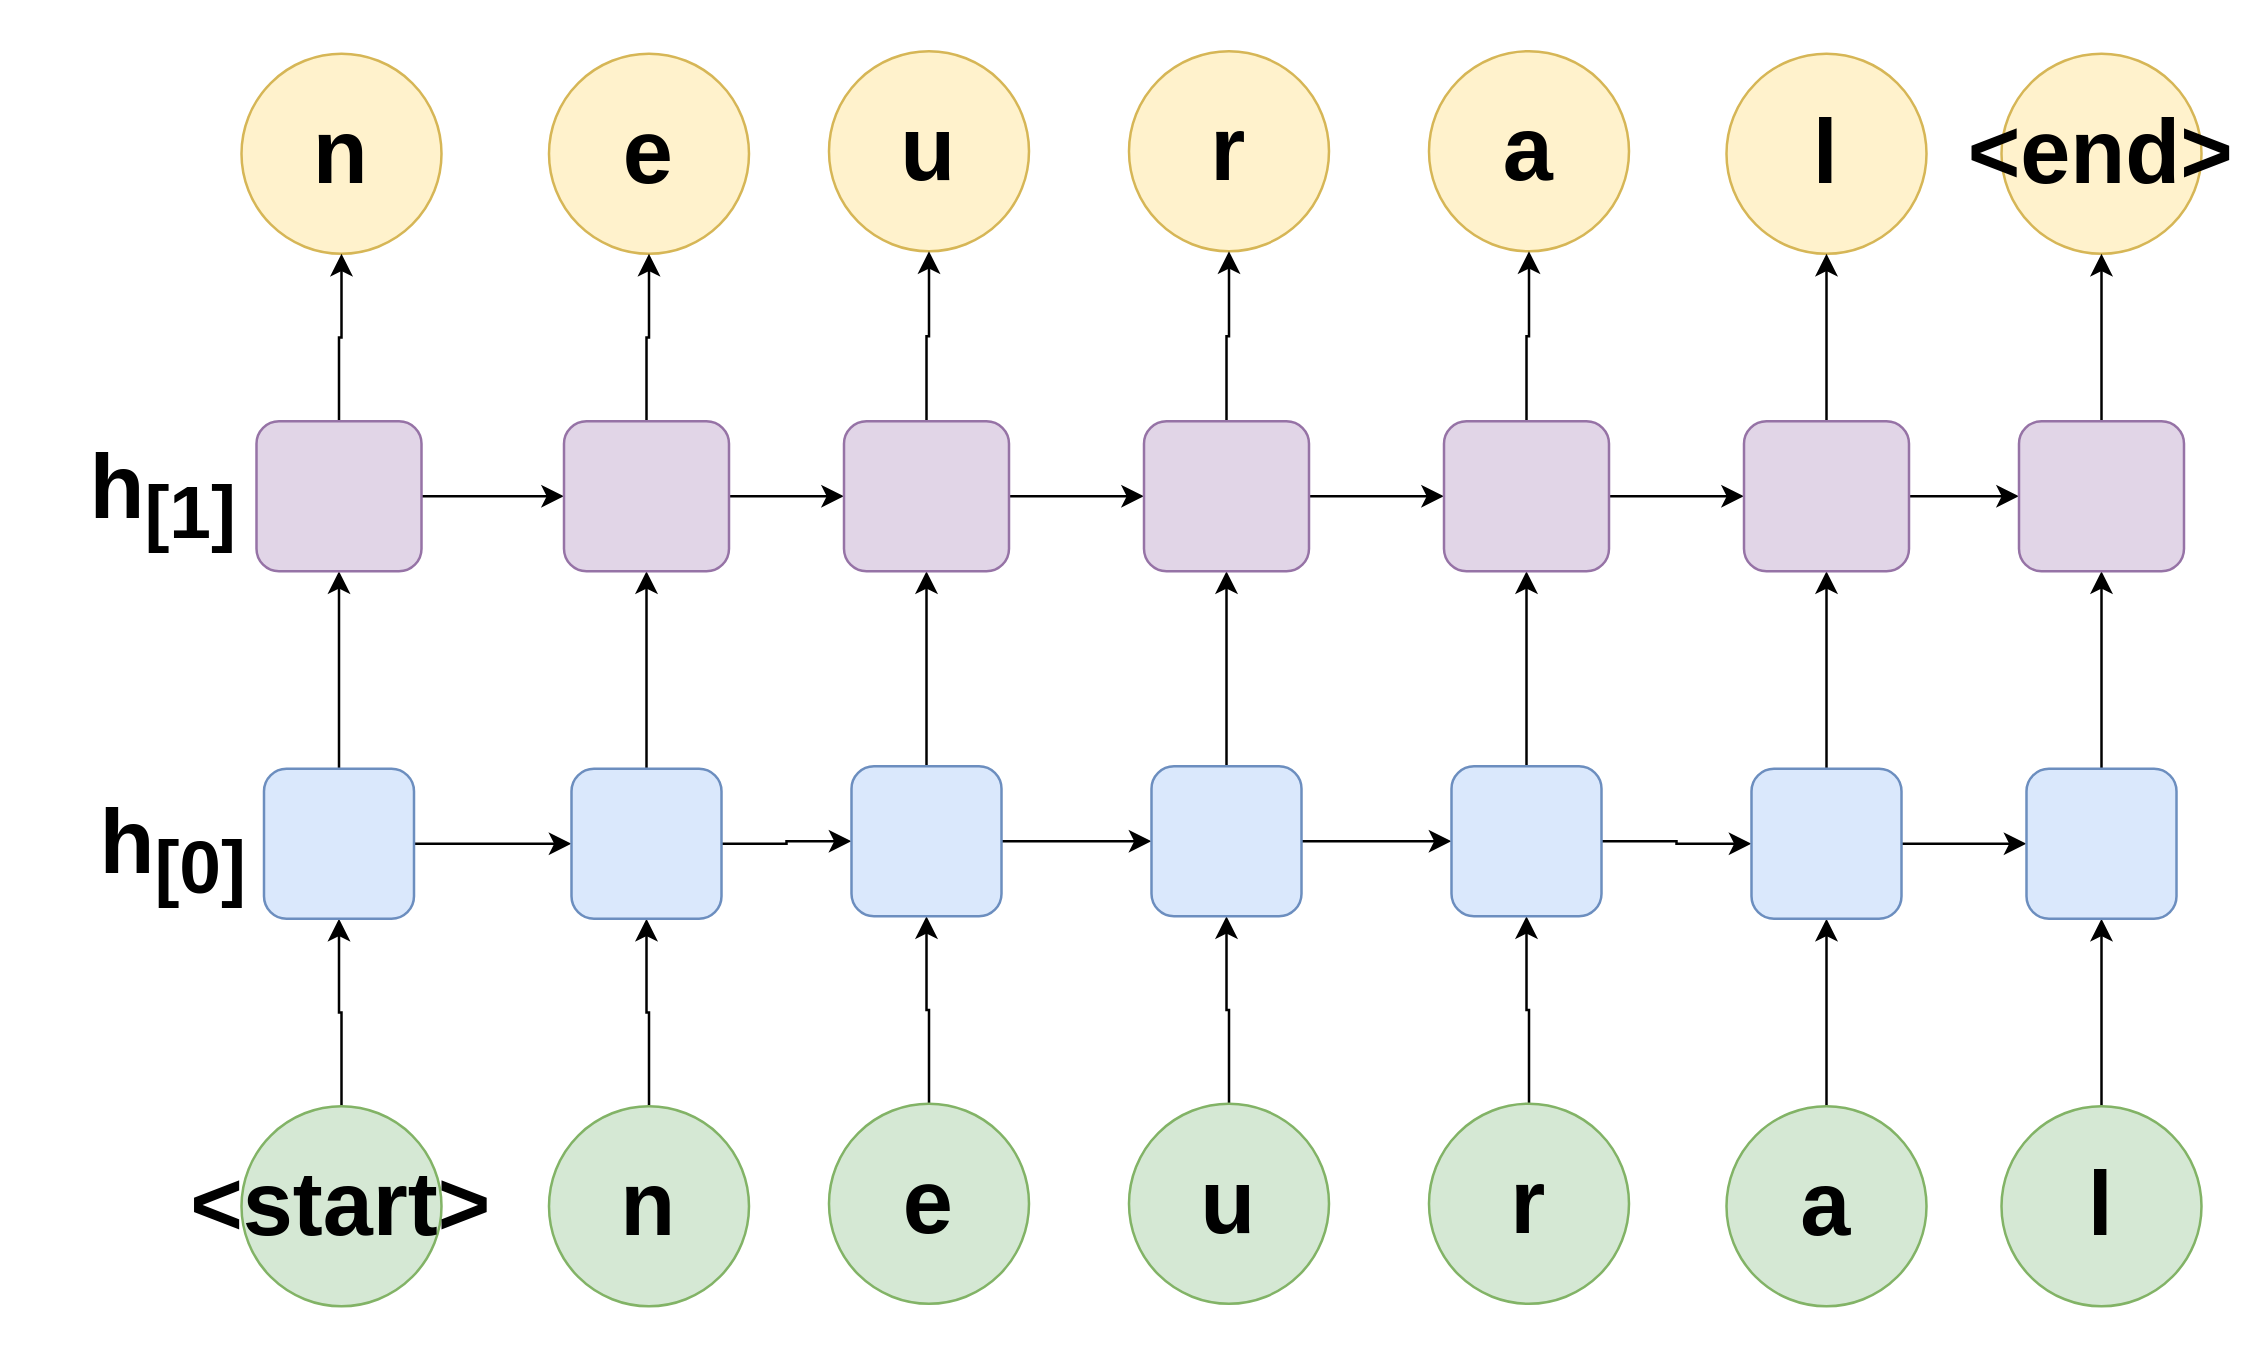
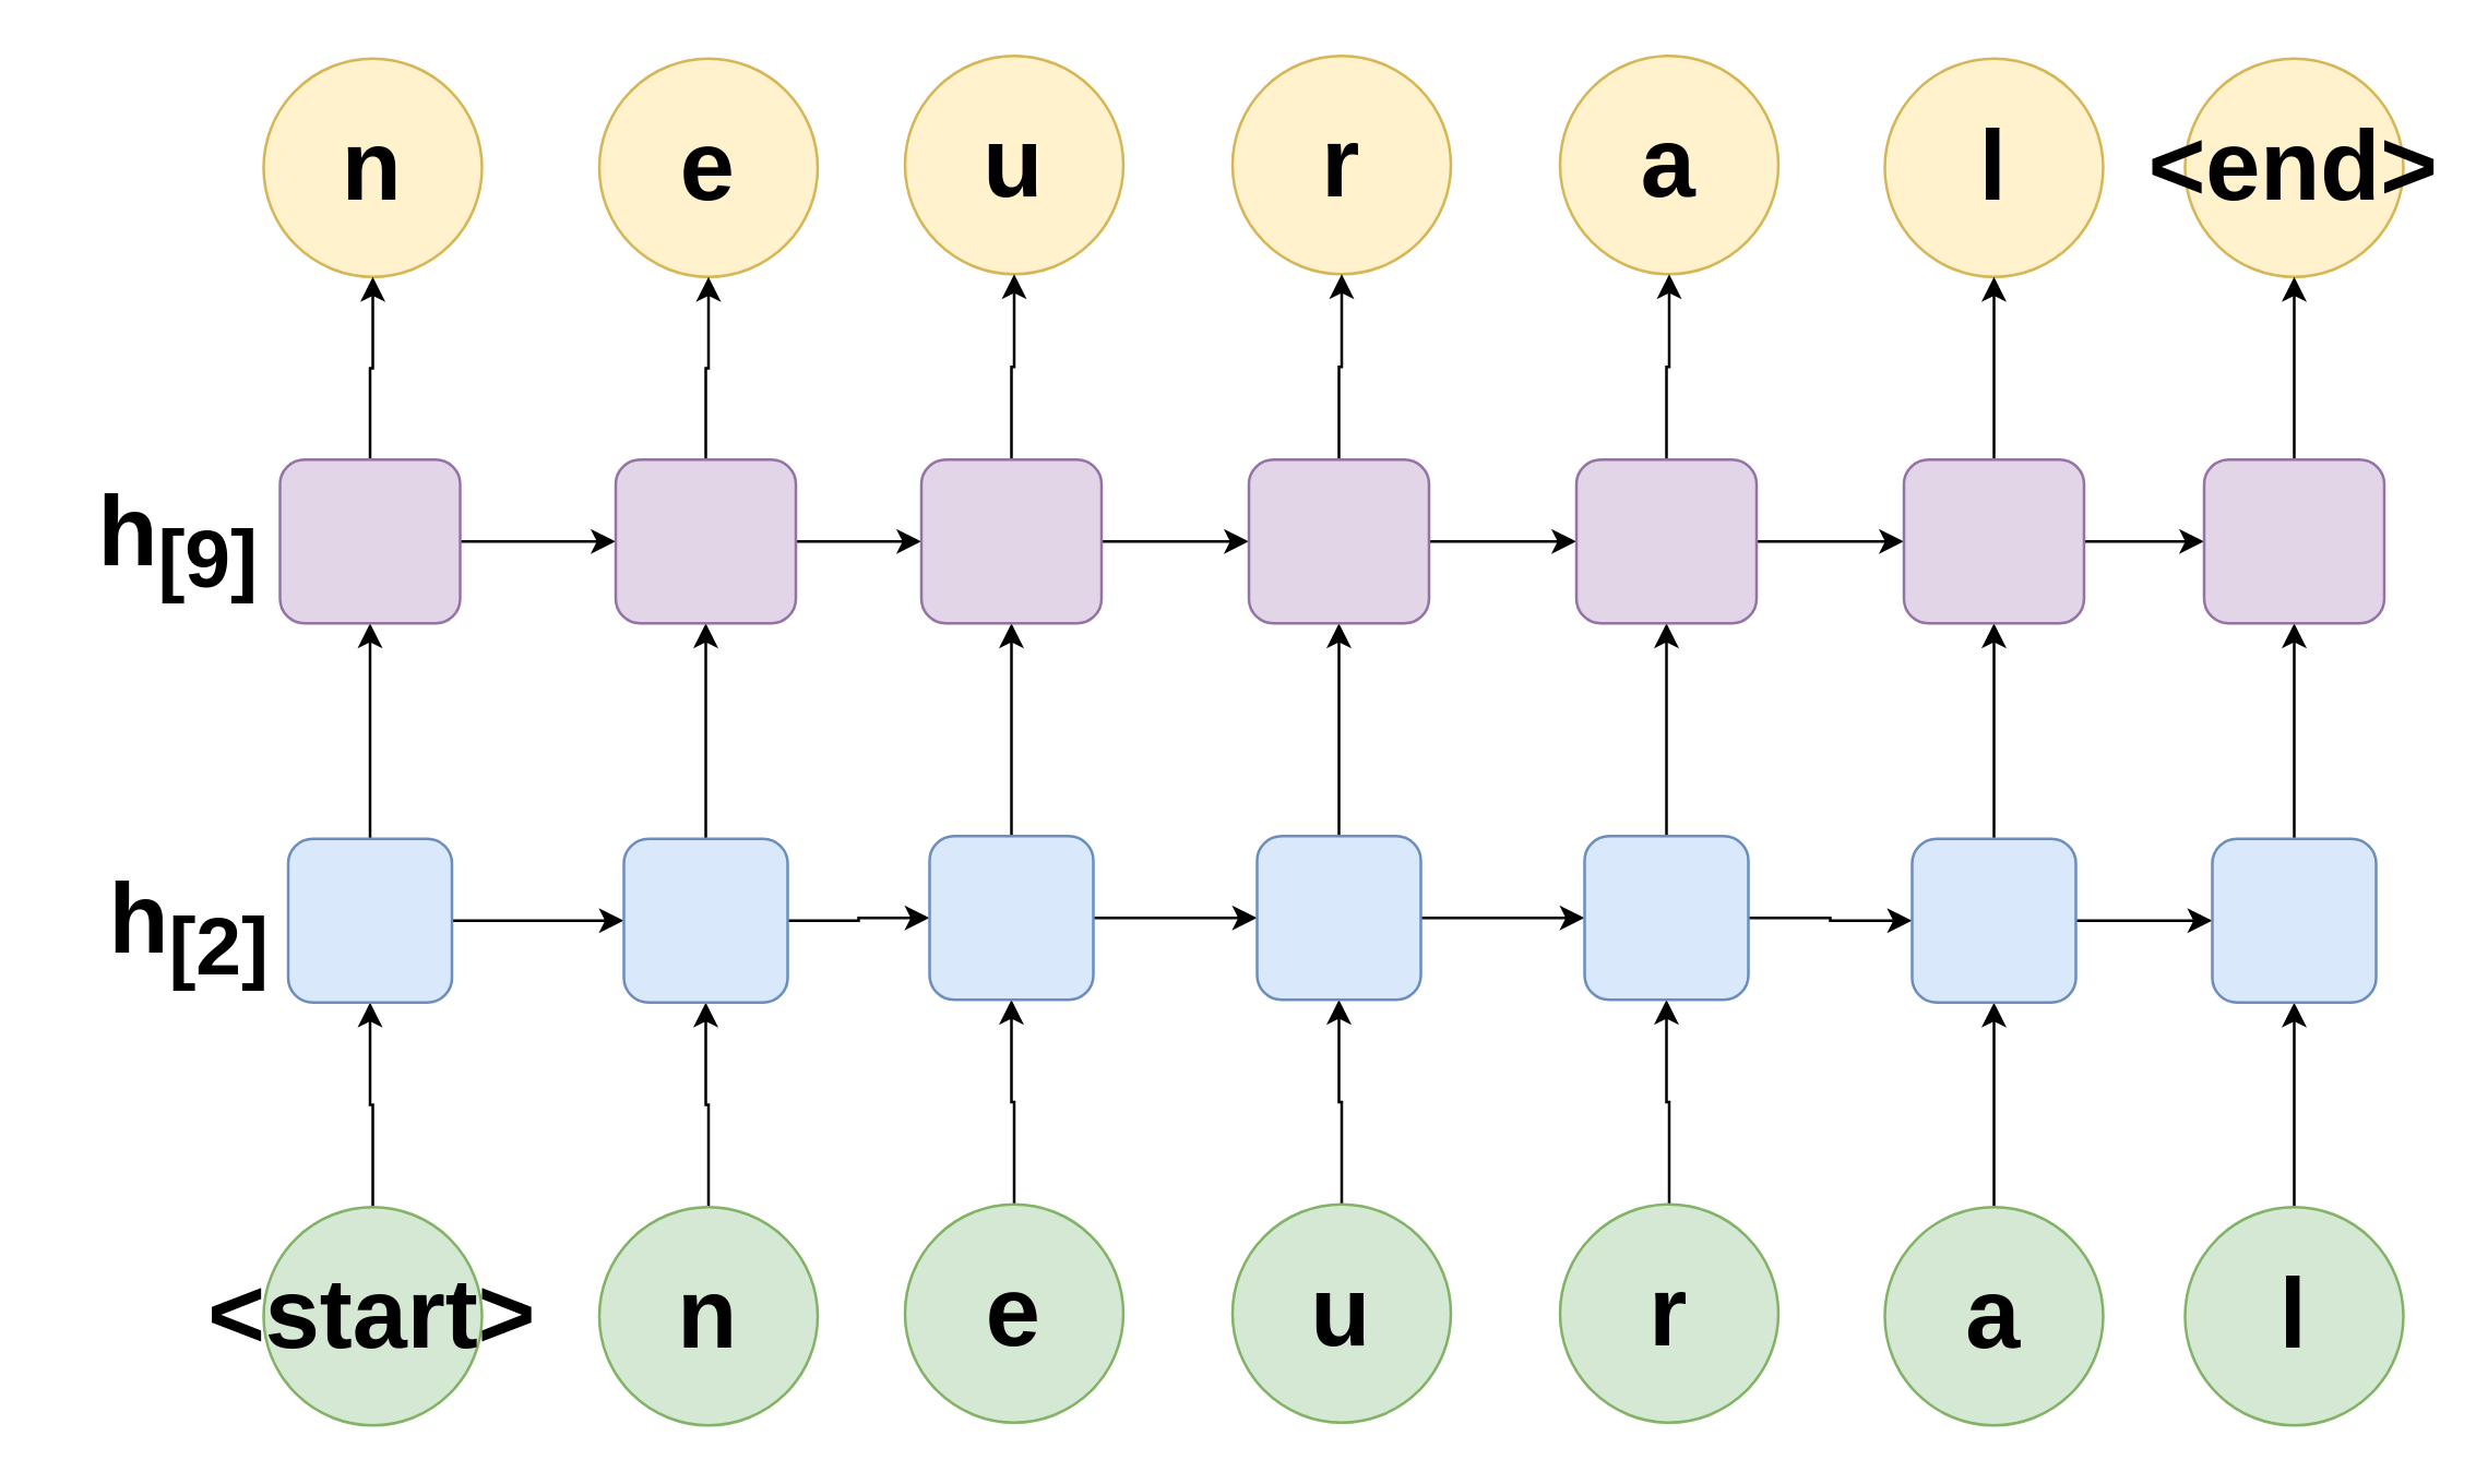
- <mxCell id="14" value="&lt;font style=&quot;font-size: 36px;&quot;&gt;&lt;span style=&quot;font-size: 36px;&quot;&gt;h&lt;sub&gt;[1]&lt;/sub&gt;&lt;/span&gt;&lt;br style=&quot;font-size: 36px;&quot;&gt;&lt;/font&gt;" style="text;html=1;strokeColor=none;fillColor=none;align=center;verticalAlign=middle;whiteSpace=wrap;rounded=0;fontSize=36;fontStyle=1" vertex="1" parent="1"><mxGeometry x="20" y="178" width="90" height="40" as="geometry" /></mxCell>
+ <mxCell id="14" value="&lt;font style=&quot;font-size: 36px;&quot;&gt;&lt;span style=&quot;font-size: 36px;&quot;&gt;h&lt;sub&gt;[9]&lt;/sub&gt;&lt;/span&gt;&lt;br style=&quot;font-size: 36px;&quot;&gt;&lt;/font&gt;" style="text;html=1;strokeColor=none;fillColor=none;align=center;verticalAlign=middle;whiteSpace=wrap;rounded=0;fontSize=36;fontStyle=1" vertex="1" parent="1"><mxGeometry x="20" y="178" width="90" height="40" as="geometry" /></mxCell>
- <mxCell id="10" value="&lt;font style=&quot;font-size: 36px;&quot;&gt;&lt;span style=&quot;font-size: 36px;&quot;&gt;h&lt;sub&gt;[0]&lt;/sub&gt;&lt;/span&gt;&lt;br style=&quot;font-size: 36px;&quot;&gt;&lt;/font&gt;" style="text;html=1;strokeColor=none;fillColor=none;align=center;verticalAlign=middle;whiteSpace=wrap;rounded=0;fontSize=36;fontStyle=1" vertex="1" parent="1"><mxGeometry x="24" y="320" width="90" height="40" as="geometry" /></mxCell>
+ <mxCell id="10" value="&lt;font style=&quot;font-size: 36px;&quot;&gt;&lt;span style=&quot;font-size: 36px;&quot;&gt;h&lt;sub&gt;[2]&lt;/sub&gt;&lt;/span&gt;&lt;br style=&quot;font-size: 36px;&quot;&gt;&lt;/font&gt;" style="text;html=1;strokeColor=none;fillColor=none;align=center;verticalAlign=middle;whiteSpace=wrap;rounded=0;fontSize=36;fontStyle=1" vertex="1" parent="1"><mxGeometry x="24" y="320" width="90" height="40" as="geometry" /></mxCell>
